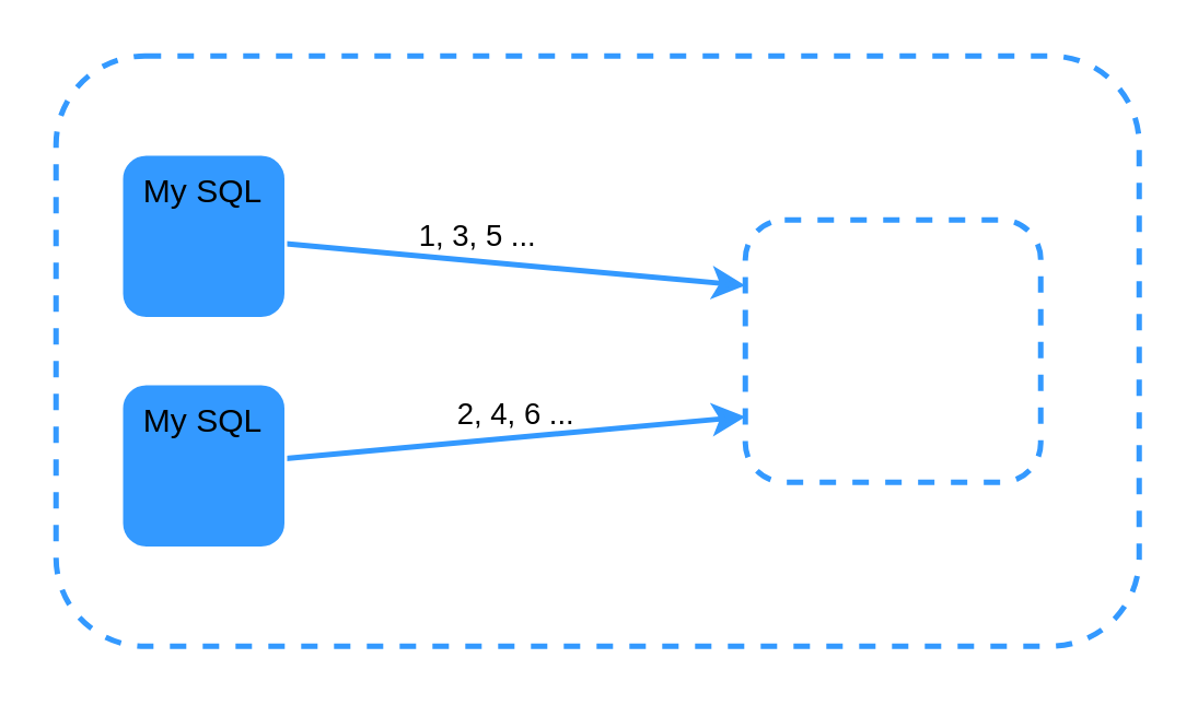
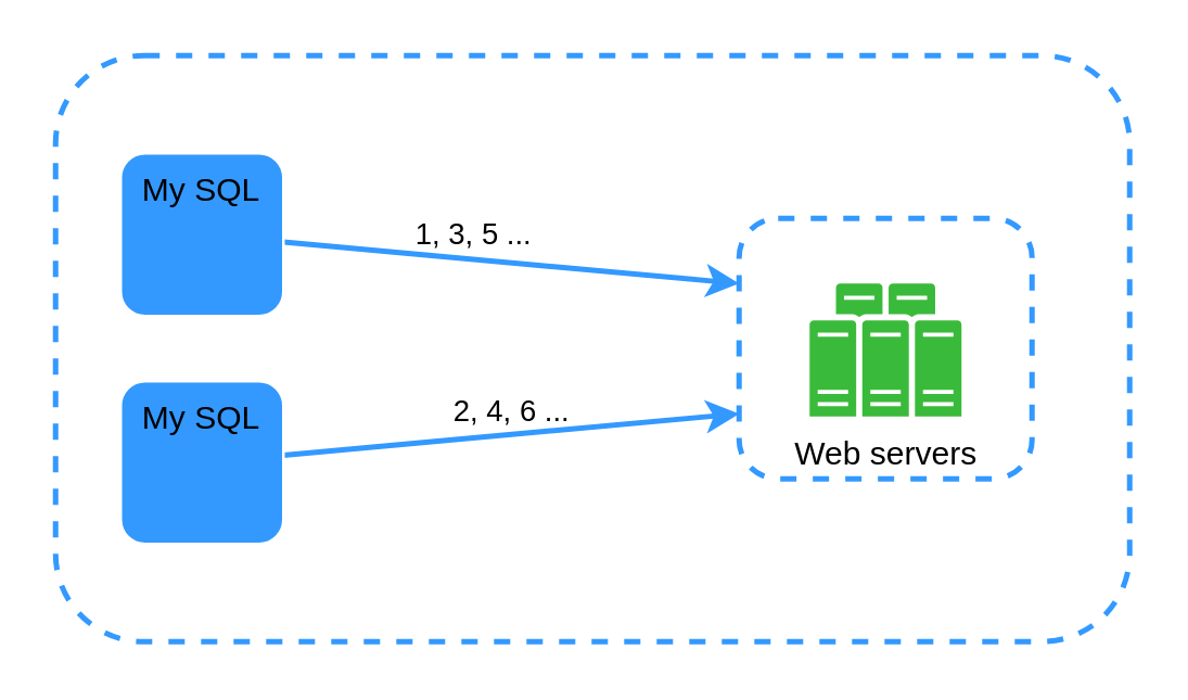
+ <mxCell id="9" value="Web servers" style="sketch=0;pointerEvents=1;shadow=0;dashed=0;html=1;strokeColor=none;labelPosition=center;verticalLabelPosition=bottom;verticalAlign=top;outlineConnect=0;align=center;shape=mxgraph.office.servers.physical_host_farm;fillColor=#3ABA3A;fontColor=default;" vertex="1" parent="1"><mxGeometry x="298" y="104" width="56" height="49" as="geometry" /></mxCell>
